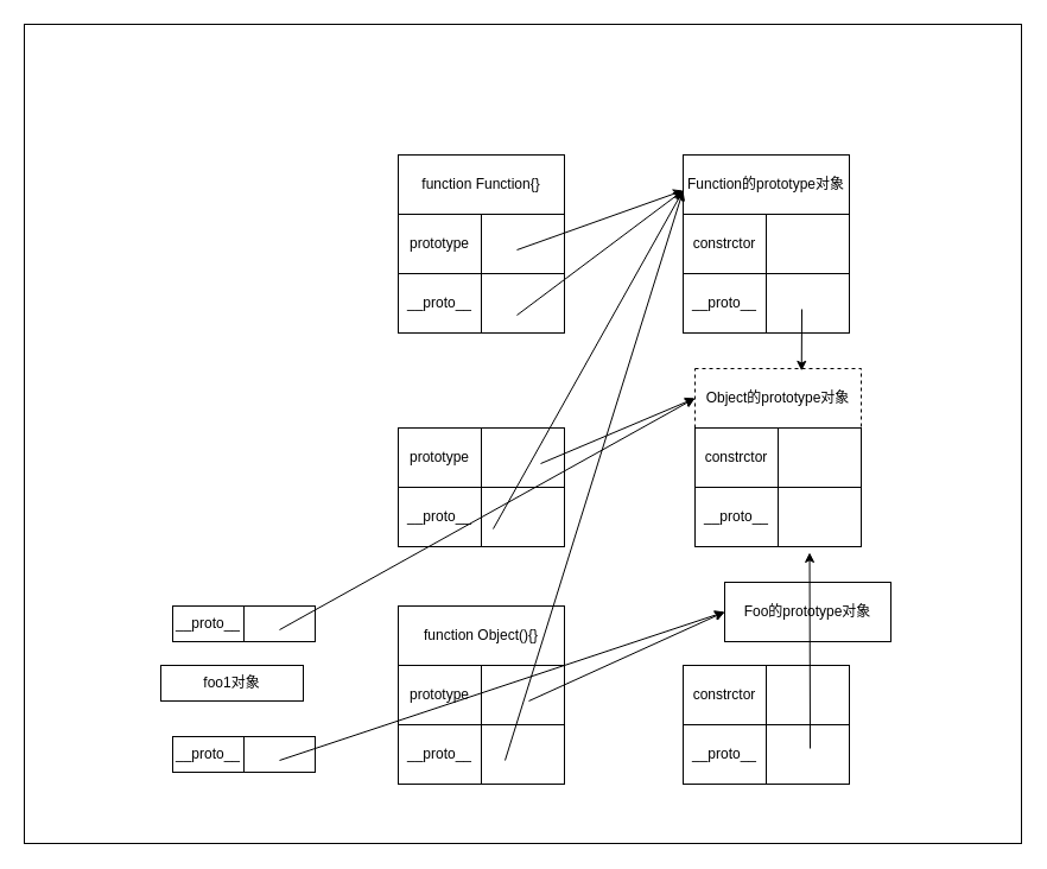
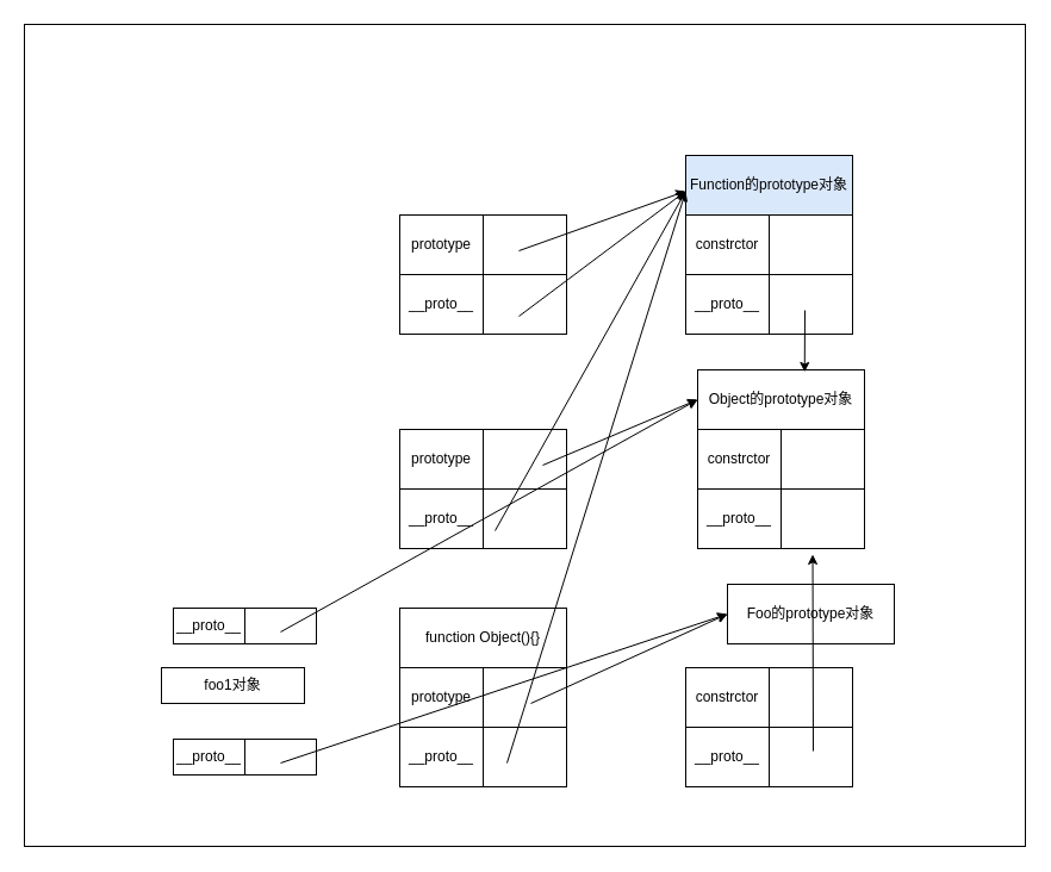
- <mxCell id="3" value="function Function{}" style="rounded=0;whiteSpace=wrap;html=1;" parent="1" vertex="1"><mxGeometry x="335" y="130" width="140" height="50" as="geometry" /></mxCell>
- <mxCell id="8" value="Function的prototype对象" style="rounded=0;whiteSpace=wrap;html=1;" parent="1" vertex="1"><mxGeometry x="575" y="130" width="140" height="50" as="geometry" /></mxCell>
+ <mxCell id="8" value="Function的prototype对象" style="rounded=0;whiteSpace=wrap;html=1;fillColor=#dae8fc;" parent="1" vertex="1"><mxGeometry x="575" y="130" width="140" height="50" as="geometry" /></mxCell>
- <mxCell id="18" value="Object的prototype对象" style="rounded=0;whiteSpace=wrap;html=1;dashed=1;" parent="1" vertex="1"><mxGeometry x="585" y="310" width="140" height="50" as="geometry" /></mxCell>
+ <mxCell id="18" value="Object的prototype对象" style="rounded=0;whiteSpace=wrap;html=1;" parent="1" vertex="1"><mxGeometry x="585" y="310" width="140" height="50" as="geometry" /></mxCell>
